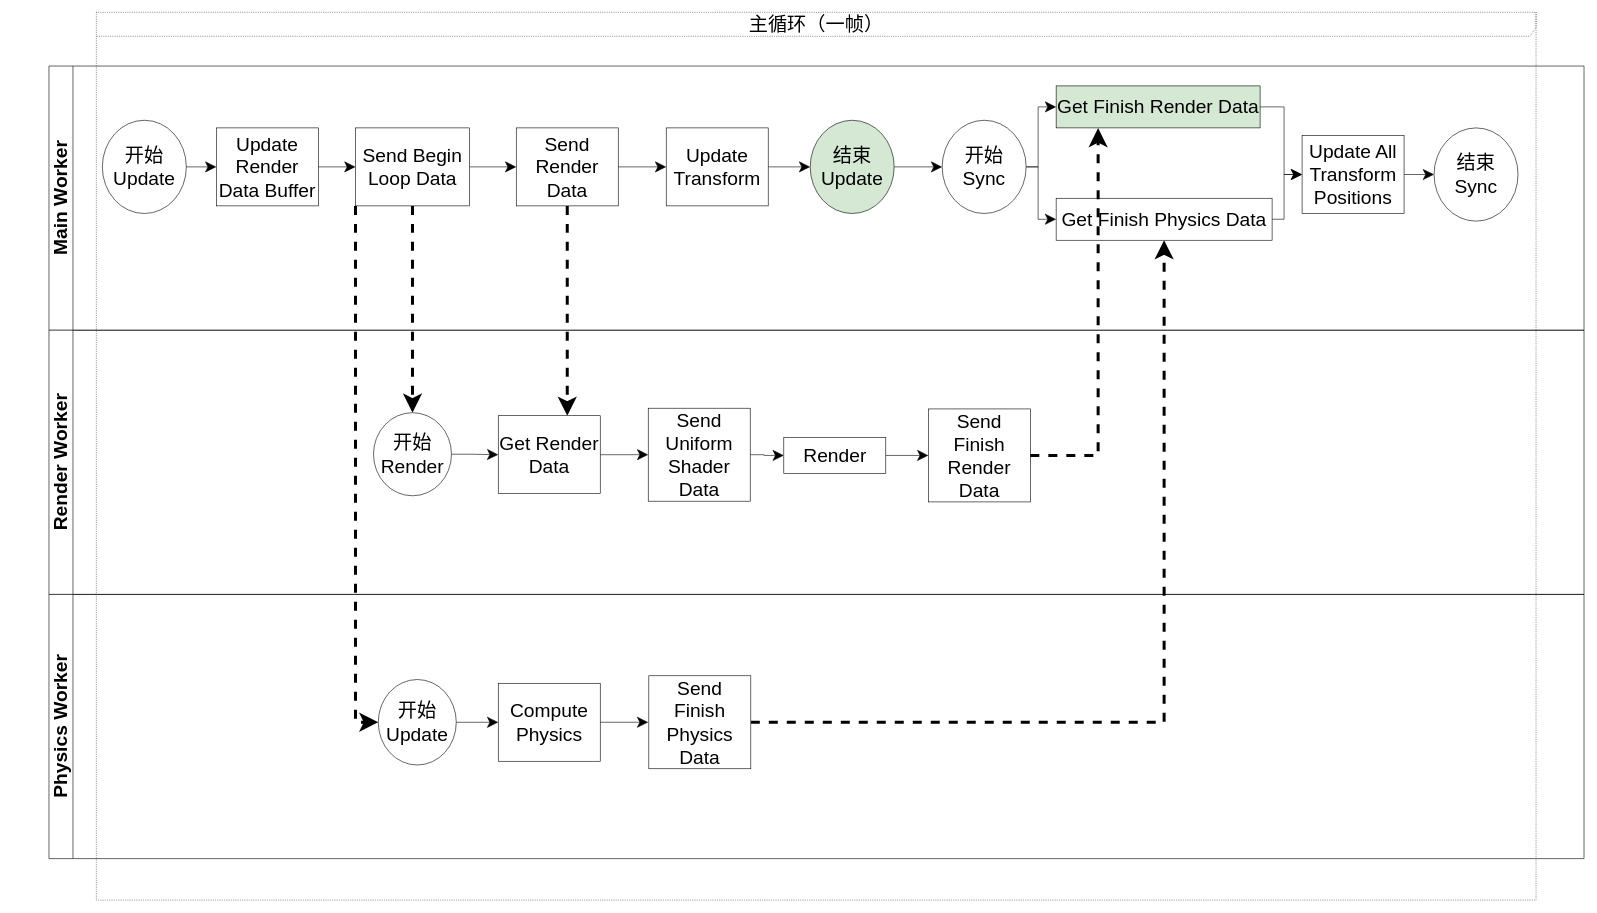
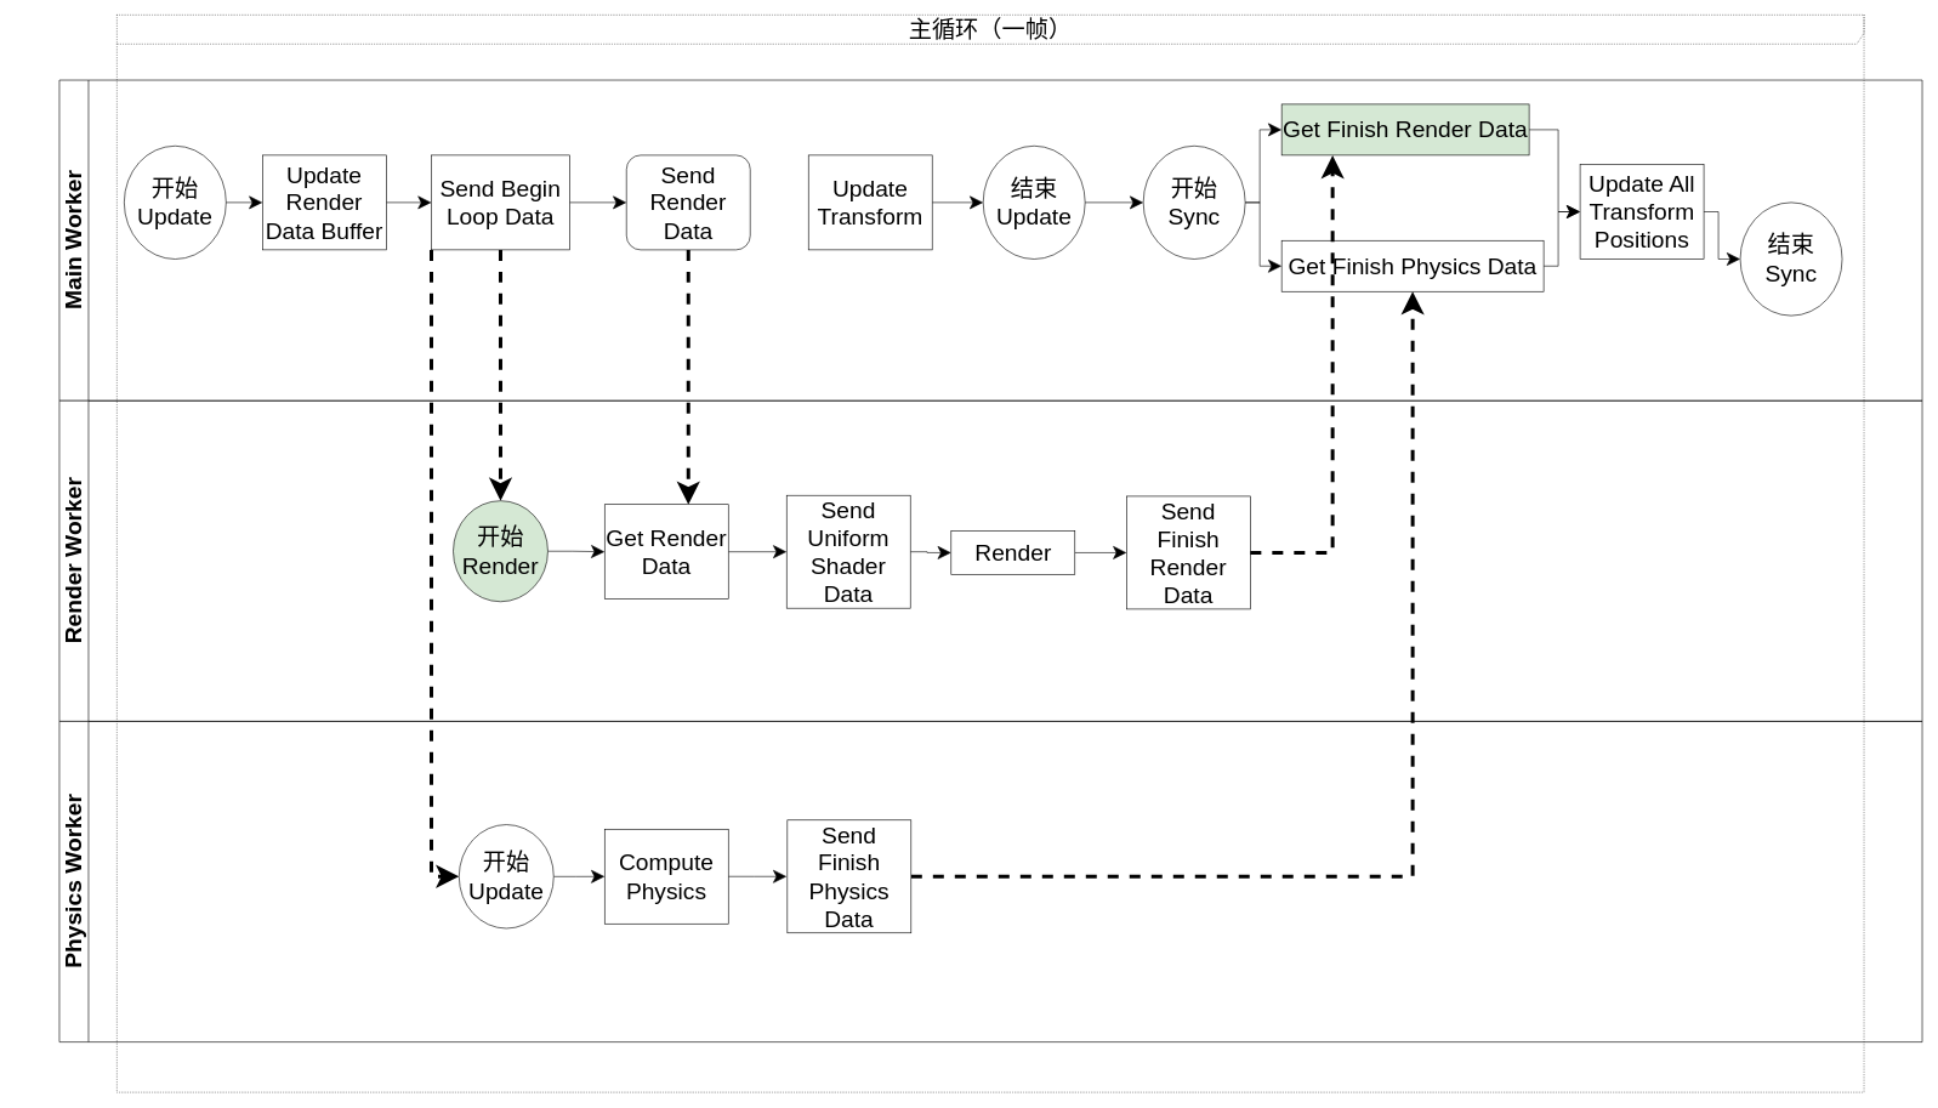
- <mxCell id="18" value="Send Render Data" style="whiteSpace=wrap;html=1;fontSize=32;" parent="1" vertex="1"><mxGeometry x="860" y="212.71" width="170" height="130" as="geometry" /></mxCell>
+ <mxCell id="18" value="Send Render Data" style="whiteSpace=wrap;html=1;fontSize=32;rounded=1;" parent="1" vertex="1"><mxGeometry x="860" y="212.71" width="170" height="130" as="geometry" /></mxCell>
- <mxCell id="16" value="" style="edgeStyle=orthogonalEdgeStyle;rounded=0;orthogonalLoop=1;jettySize=auto;html=1;endSize=16;startSize=16;" parent="1" source="18" target="20" edge="1"><mxGeometry relative="1" as="geometry" /></mxCell>
- <mxCell id="22" value="结束&lt;br&gt;Update" style="ellipse;whiteSpace=wrap;html=1;fontSize=32;fillColor=#d5e8d4;" parent="1" vertex="1"><mxGeometry x="1350" y="200" width="140" height="155.42" as="geometry" /></mxCell>
+ <mxCell id="22" value="结束&lt;br&gt;Update" style="ellipse;whiteSpace=wrap;html=1;fontSize=32;" parent="1" vertex="1"><mxGeometry x="1350" y="200" width="140" height="155.42" as="geometry" /></mxCell>
- <mxCell id="30" value="结束&lt;br&gt;Sync" style="ellipse;whiteSpace=wrap;html=1;fontSize=32;" parent="1" vertex="1"><mxGeometry x="2390" y="212.71" width="140" height="155.42" as="geometry" /></mxCell>
+ <mxCell id="30" value="结束&lt;br&gt;Sync" style="ellipse;whiteSpace=wrap;html=1;fontSize=32;" parent="1" vertex="1"><mxGeometry x="2390" y="277.71" width="140" height="155.42" as="geometry" /></mxCell>
- <mxCell id="32" value="开始&lt;br&gt;Render" style="ellipse;whiteSpace=wrap;html=1;fontSize=32;" parent="1" vertex="1"><mxGeometry x="622" y="687.44" width="130" height="138.54" as="geometry" /></mxCell>
+ <mxCell id="32" value="开始&lt;br&gt;Render" style="ellipse;whiteSpace=wrap;html=1;fontSize=32;fillColor=#d5e8d4;" parent="1" vertex="1"><mxGeometry x="622" y="687.44" width="130" height="138.54" as="geometry" /></mxCell>
